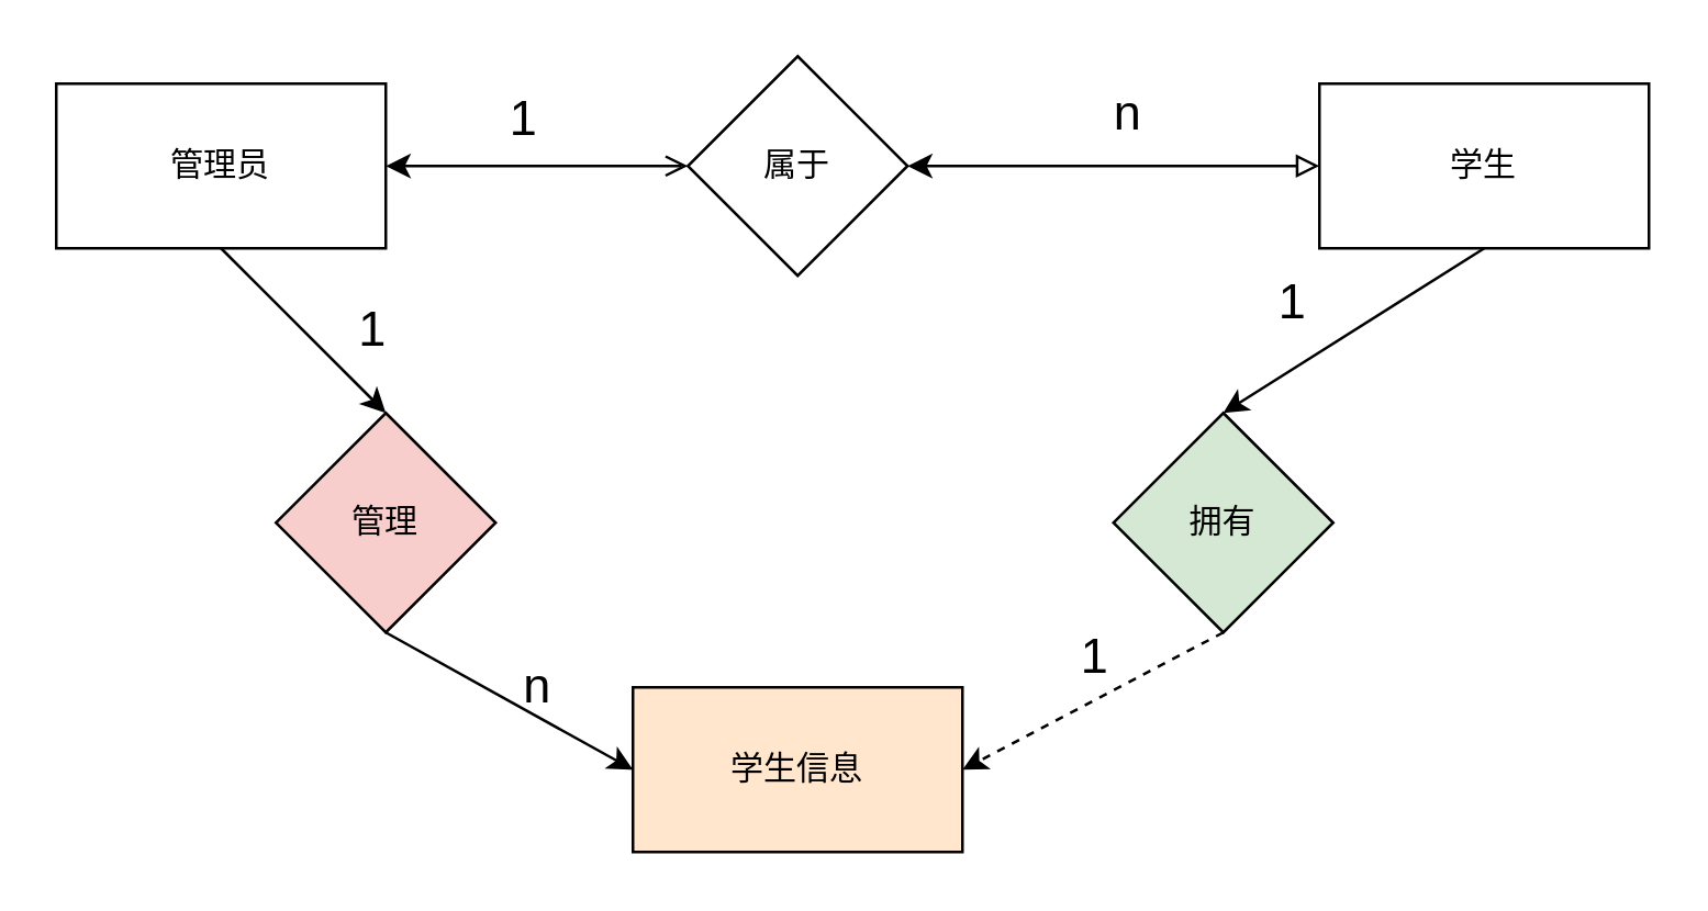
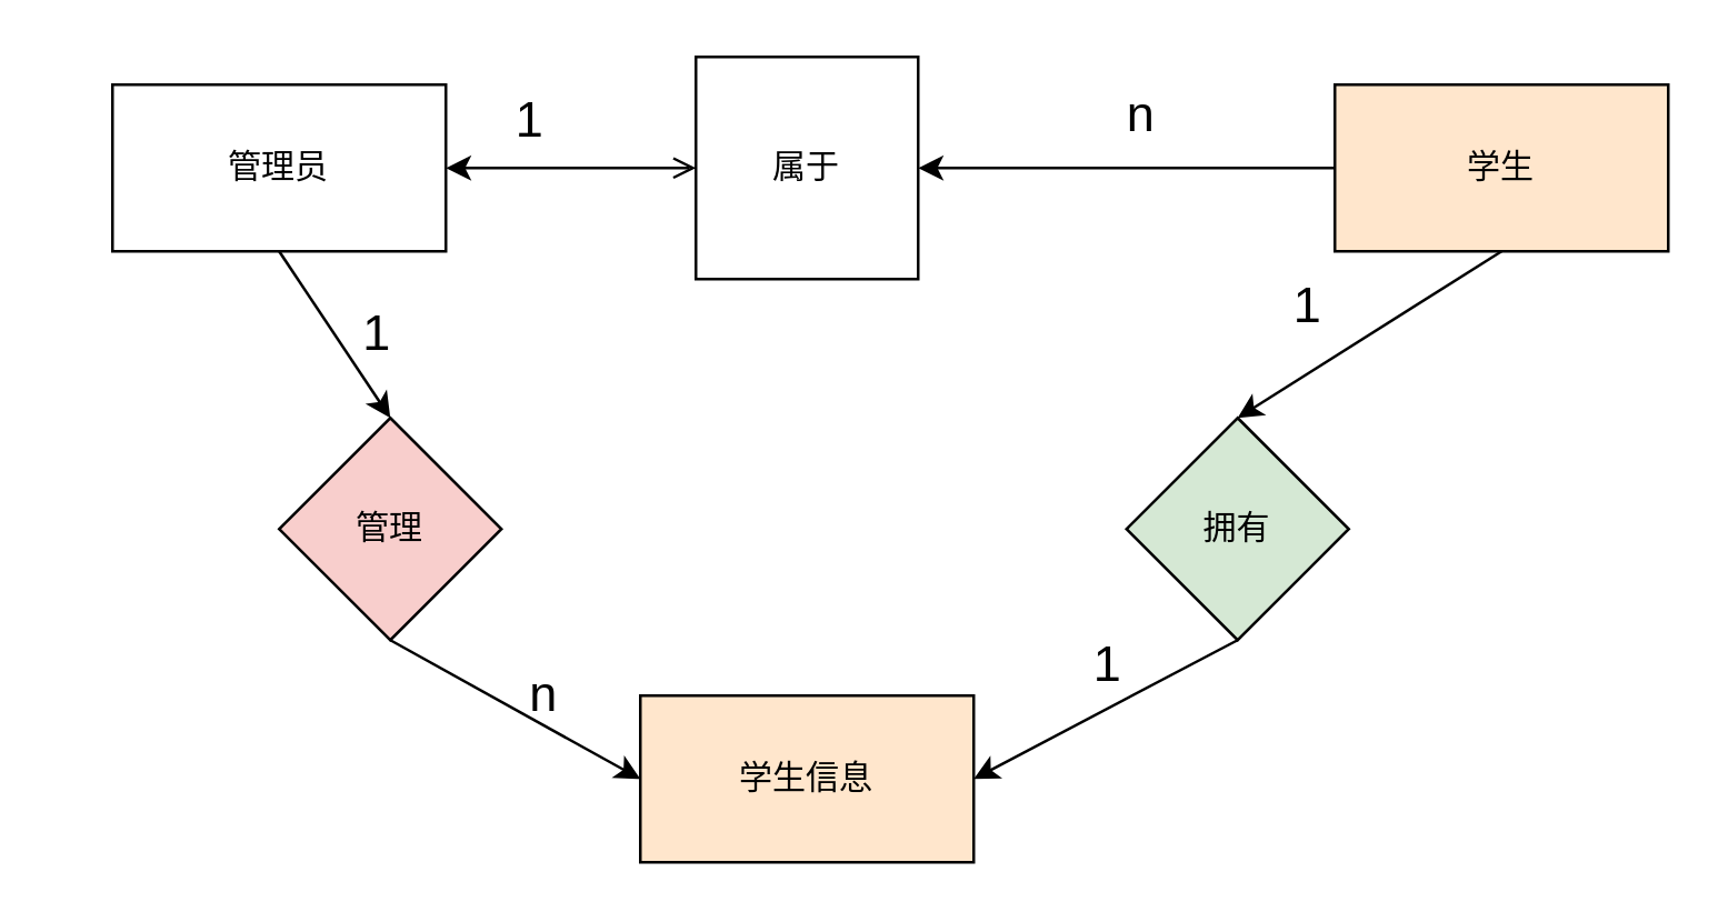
- <mxCell id="4" value="管理员" style="rounded=0;whiteSpace=wrap;html=1;" vertex="1" parent="1"><mxGeometry x="20" y="30" width="120" height="60" as="geometry" /></mxCell>
+ <mxCell id="4" value="管理员" style="rounded=0;whiteSpace=wrap;html=1;" vertex="1" parent="1"><mxGeometry x="40" y="30" width="120" height="60" as="geometry" /></mxCell>
- <mxCell id="7" value="属于" style="rhombus;whiteSpace=wrap;html=1;" vertex="1" parent="1"><mxGeometry x="250" y="20" width="80" height="80" as="geometry" /></mxCell>
+ <mxCell id="7" value="属于" style="whiteSpace=wrap;html=1;rounded=0;" vertex="1" parent="1"><mxGeometry x="250" y="20" width="80" height="80" as="geometry" /></mxCell>
- <mxCell id="5" style="edgeStyle=orthogonalEdgeStyle;rounded=0;orthogonalLoop=1;jettySize=auto;html=1;exitX=1;exitY=0.5;exitDx=0;exitDy=0;entryX=0;entryY=0.5;entryDx=0;entryDy=0;startArrow=classic;startFill=1;endArrow=block;endFill=0;" edge="1" parent="1" source="7" target="9"><mxGeometry relative="1" as="geometry" /></mxCell>
+ <mxCell id="5" style="edgeStyle=orthogonalEdgeStyle;rounded=0;orthogonalLoop=1;jettySize=auto;html=1;exitX=1;exitY=0.5;exitDx=0;exitDy=0;entryX=0;entryY=0.5;entryDx=0;entryDy=0;startArrow=classic;startFill=1;endArrow=none;endFill=0;" edge="1" parent="1" source="7" target="9"><mxGeometry relative="1" as="geometry" /></mxCell>
- <mxCell id="9" value="学生" style="rounded=0;whiteSpace=wrap;html=1;" vertex="1" parent="1"><mxGeometry x="480" y="30" width="120" height="60" as="geometry" /></mxCell>
+ <mxCell id="9" value="学生" style="rounded=0;whiteSpace=wrap;html=1;fillColor=#ffe6cc;" vertex="1" parent="1"><mxGeometry x="480" y="30" width="120" height="60" as="geometry" /></mxCell>
- <mxCell id="13" style="rounded=0;orthogonalLoop=1;jettySize=auto;html=1;exitX=0.5;exitY=1;exitDx=0;exitDy=0;entryX=1;entryY=0.5;entryDx=0;entryDy=0;dashed=1;" edge="1" parent="1" source="15" target="10"><mxGeometry relative="1" as="geometry" /></mxCell>
+ <mxCell id="13" style="rounded=0;orthogonalLoop=1;jettySize=auto;html=1;exitX=0.5;exitY=1;exitDx=0;exitDy=0;entryX=1;entryY=0.5;entryDx=0;entryDy=0;" edge="1" parent="1" source="15" target="10"><mxGeometry relative="1" as="geometry" /></mxCell>
